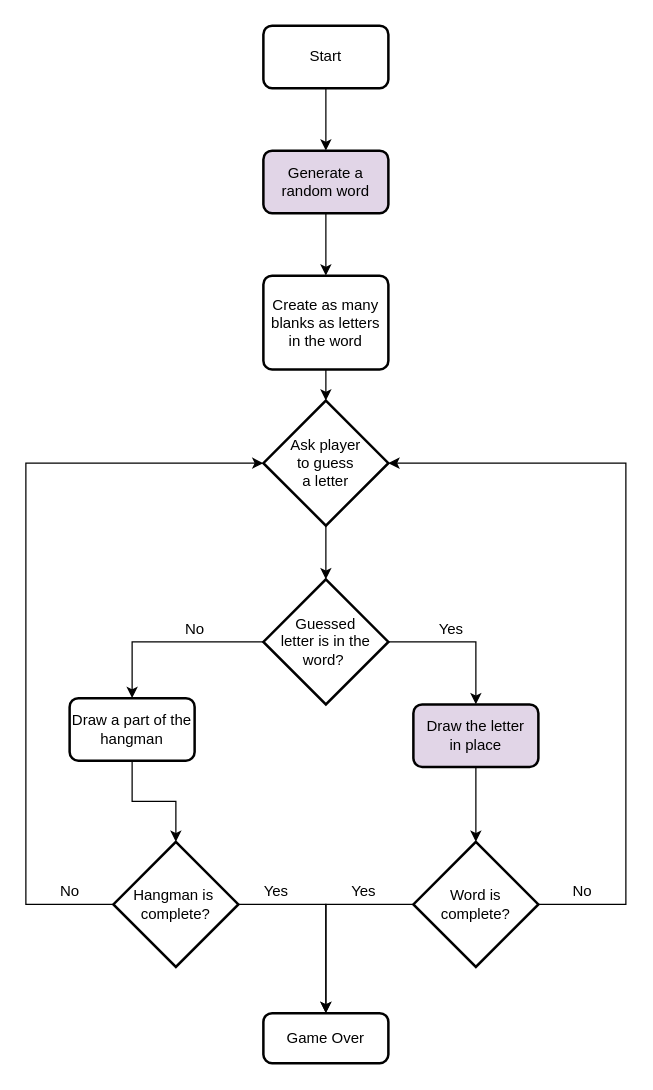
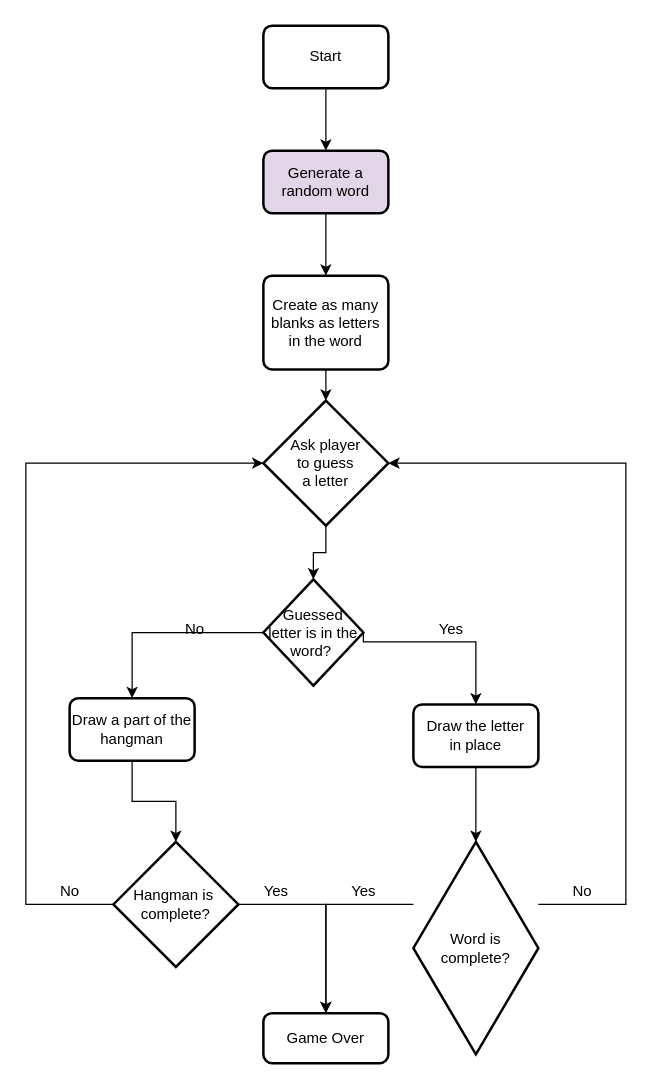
- <mxCell id="8" value="Guessed &lt;br&gt;letter is in the word?&amp;nbsp;" style="strokeWidth=2;html=1;shape=mxgraph.flowchart.decision;whiteSpace=wrap;" vertex="1" parent="1"><mxGeometry x="210" y="463" width="100" height="100" as="geometry" /></mxCell>
+ <mxCell id="8" value="Guessed &lt;br&gt;letter is in the word?&amp;nbsp;" style="strokeWidth=2;html=1;shape=mxgraph.flowchart.decision;whiteSpace=wrap;" vertex="1" parent="1"><mxGeometry x="210" y="463" width="80" height="85" as="geometry" /></mxCell>
- <mxCell id="11" value="Draw the letter &lt;br&gt;in place" style="rounded=1;whiteSpace=wrap;html=1;absoluteArcSize=1;arcSize=14;strokeWidth=2;fillColor=#e1d5e7;" vertex="1" parent="1"><mxGeometry x="330" y="563" width="100" height="50" as="geometry" /></mxCell>
+ <mxCell id="11" value="Draw the letter &lt;br&gt;in place" style="rounded=1;whiteSpace=wrap;html=1;absoluteArcSize=1;arcSize=14;strokeWidth=2;" vertex="1" parent="1"><mxGeometry x="330" y="563" width="100" height="50" as="geometry" /></mxCell>
- <mxCell id="20" value="Word is complete?" style="strokeWidth=2;html=1;shape=mxgraph.flowchart.decision;whiteSpace=wrap;" vertex="1" parent="1"><mxGeometry x="330" y="673" width="100" height="100" as="geometry" /></mxCell>
+ <mxCell id="20" value="Word is complete?" style="strokeWidth=2;html=1;shape=mxgraph.flowchart.decision;whiteSpace=wrap;" vertex="1" parent="1"><mxGeometry x="330" y="673" width="100" height="170" as="geometry" /></mxCell>
